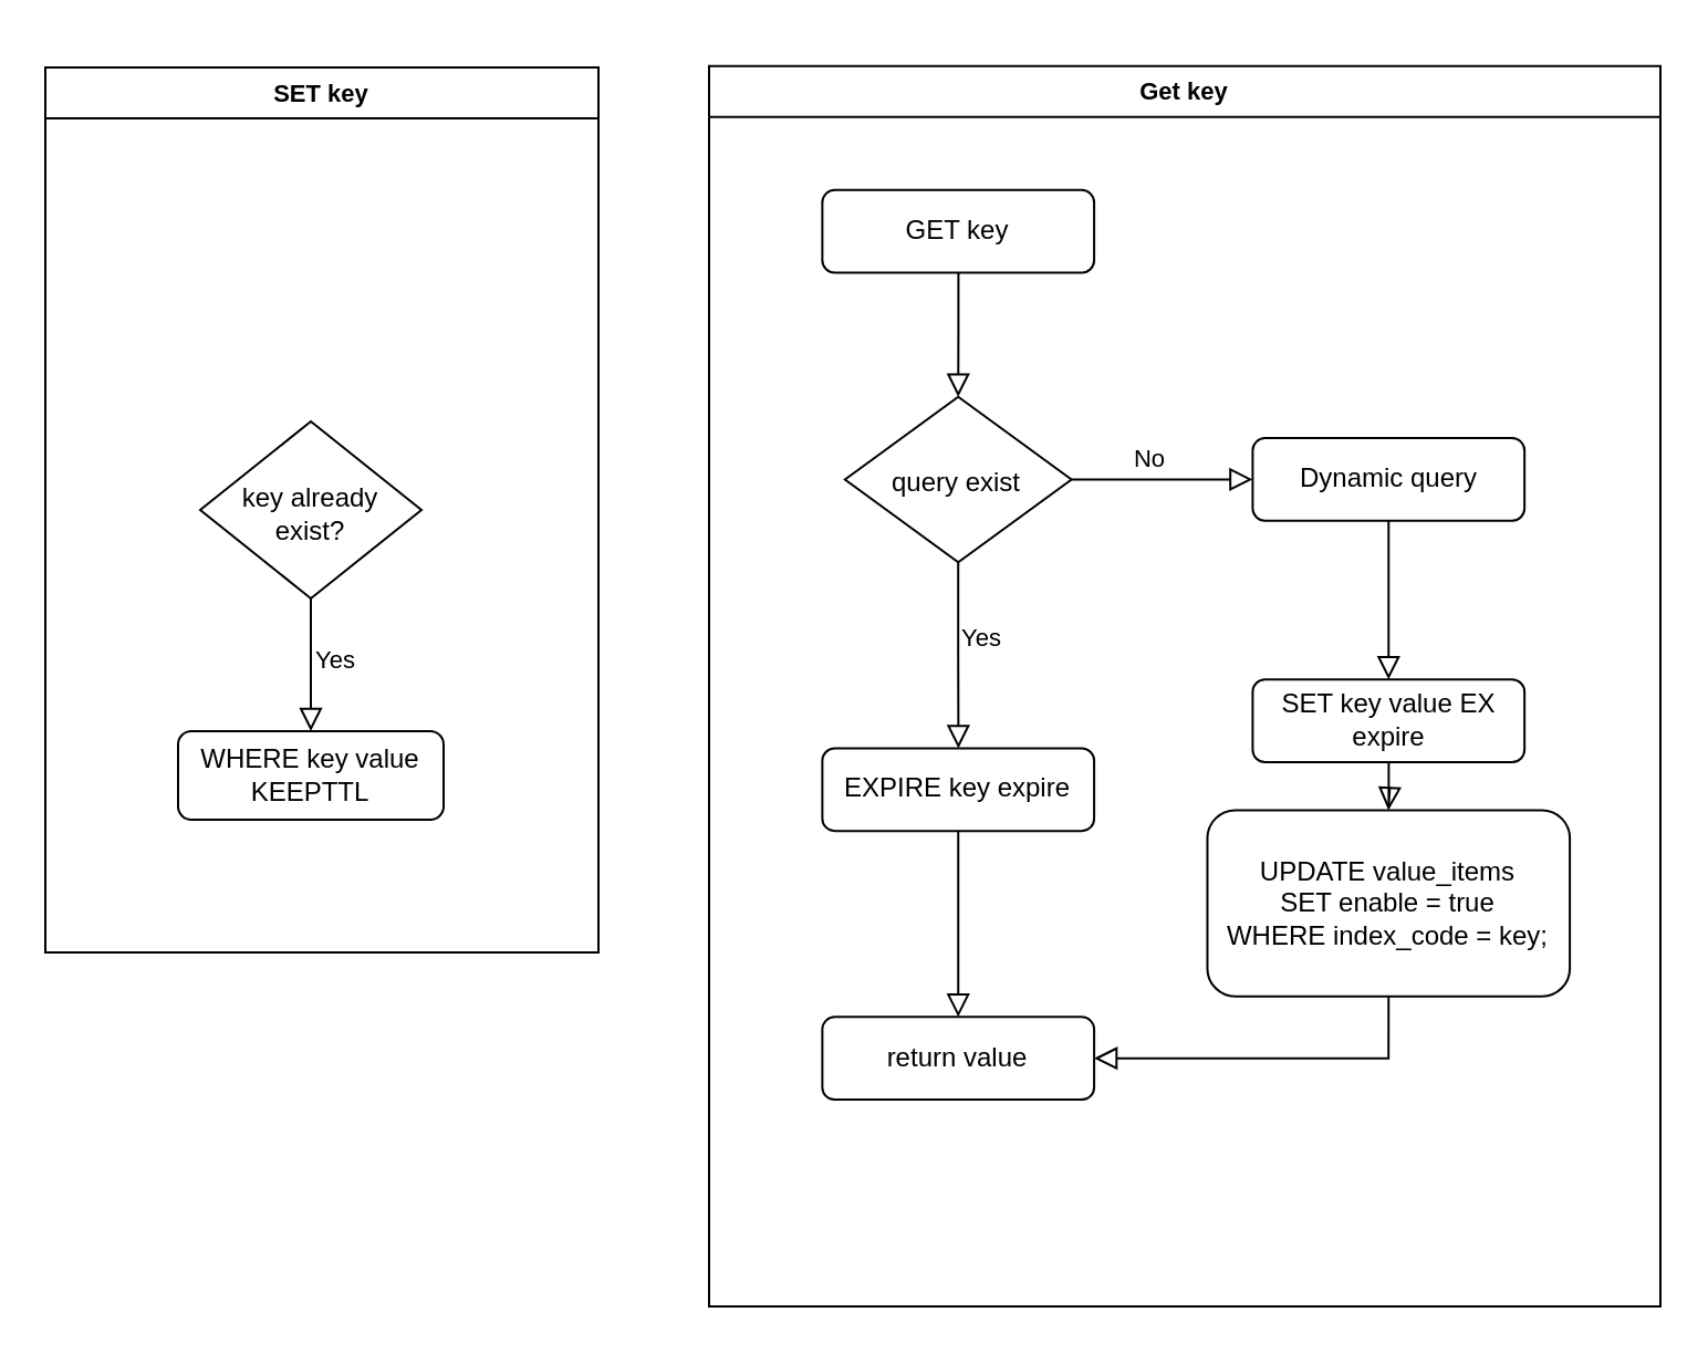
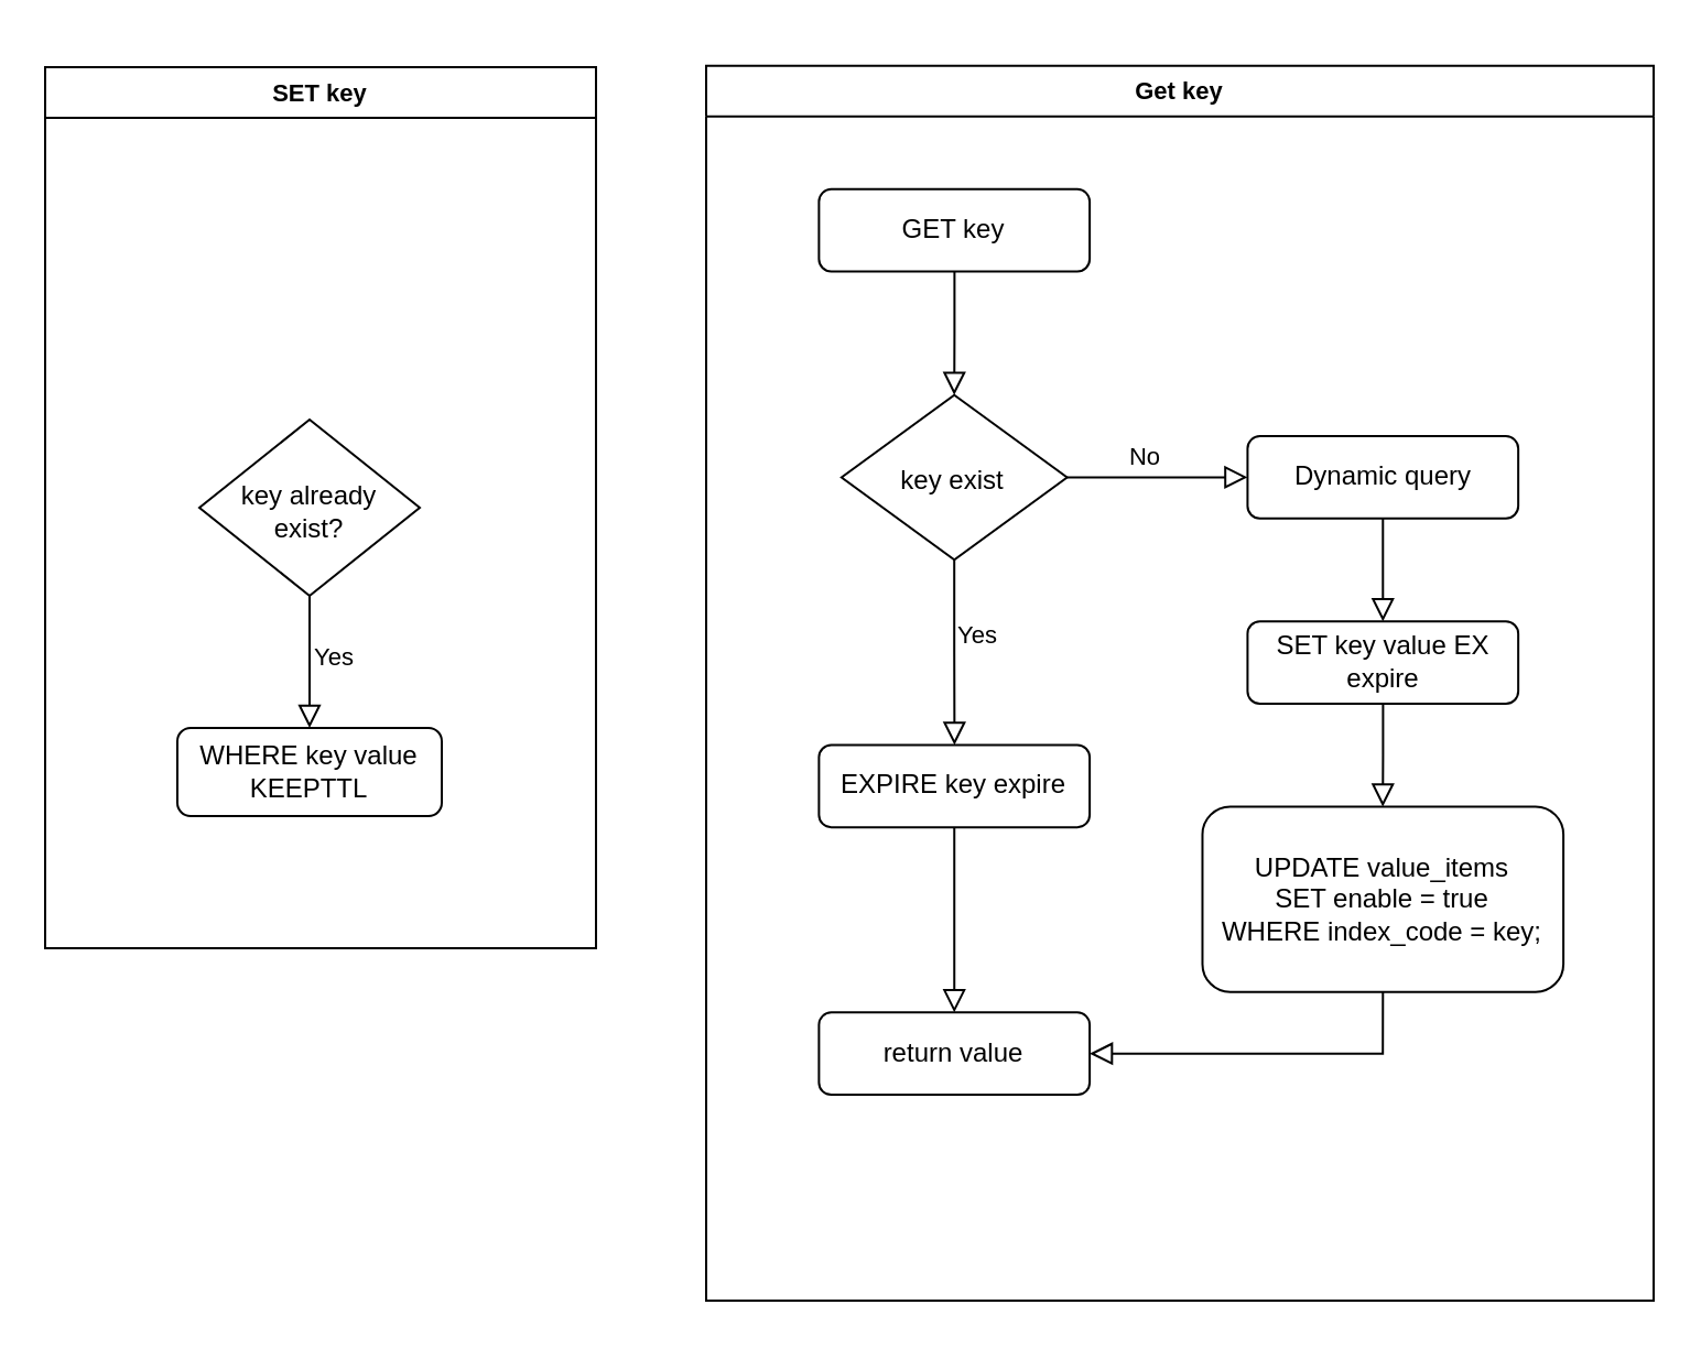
- <mxCell id="9" value="query exist" style="rhombus;whiteSpace=wrap;html=1;shadow=0;fontFamily=Helvetica;fontSize=12;align=center;strokeWidth=1;spacing=6;spacingTop=3;" vertex="1" parent="7"><mxGeometry x="61.429" y="158.852" width="102.381" height="74.754" as="geometry" /></mxCell>
+ <mxCell id="9" value="key exist" style="rhombus;whiteSpace=wrap;html=1;shadow=0;fontFamily=Helvetica;fontSize=12;align=center;strokeWidth=1;spacing=6;spacingTop=3;" vertex="1" parent="7"><mxGeometry x="61.429" y="158.852" width="102.381" height="74.754" as="geometry" /></mxCell>
- <mxCell id="23" value="SET key value EX expire" style="rounded=1;whiteSpace=wrap;html=1;fontSize=12;glass=0;strokeWidth=1;shadow=0;" vertex="1" parent="17"><mxGeometry x="245.714" y="277.295" width="122.857" height="37.377" as="geometry" /></mxCell>
+ <mxCell id="23" value="SET key value EX expire" style="rounded=1;whiteSpace=wrap;html=1;fontSize=12;glass=0;strokeWidth=1;shadow=0;" vertex="1" parent="17"><mxGeometry x="245.714" y="252.295" width="122.857" height="37.377" as="geometry" /></mxCell>
